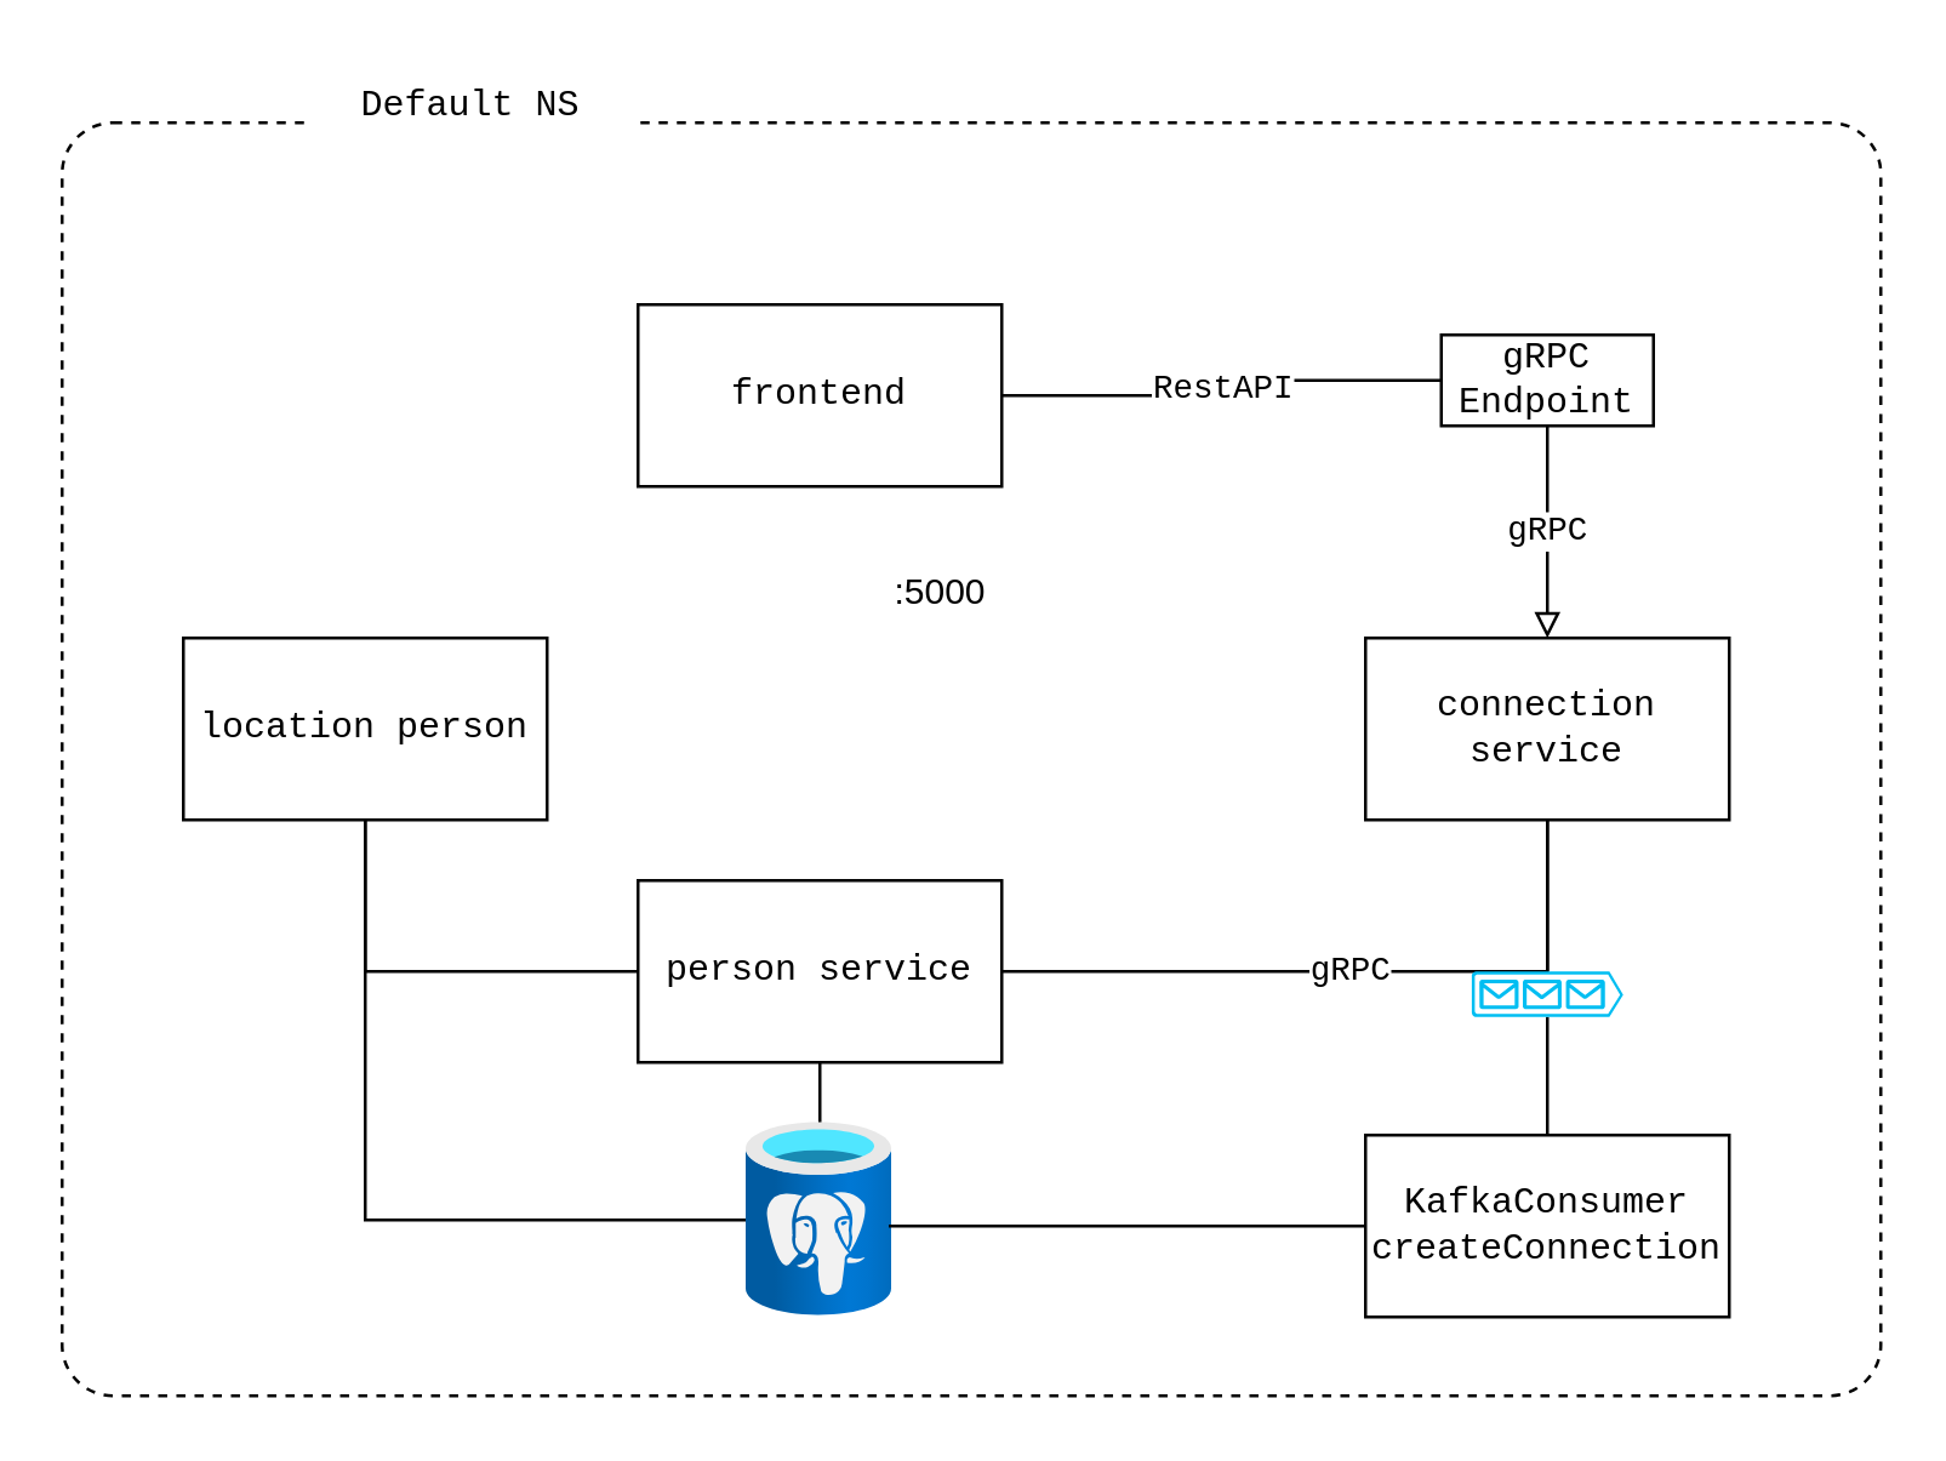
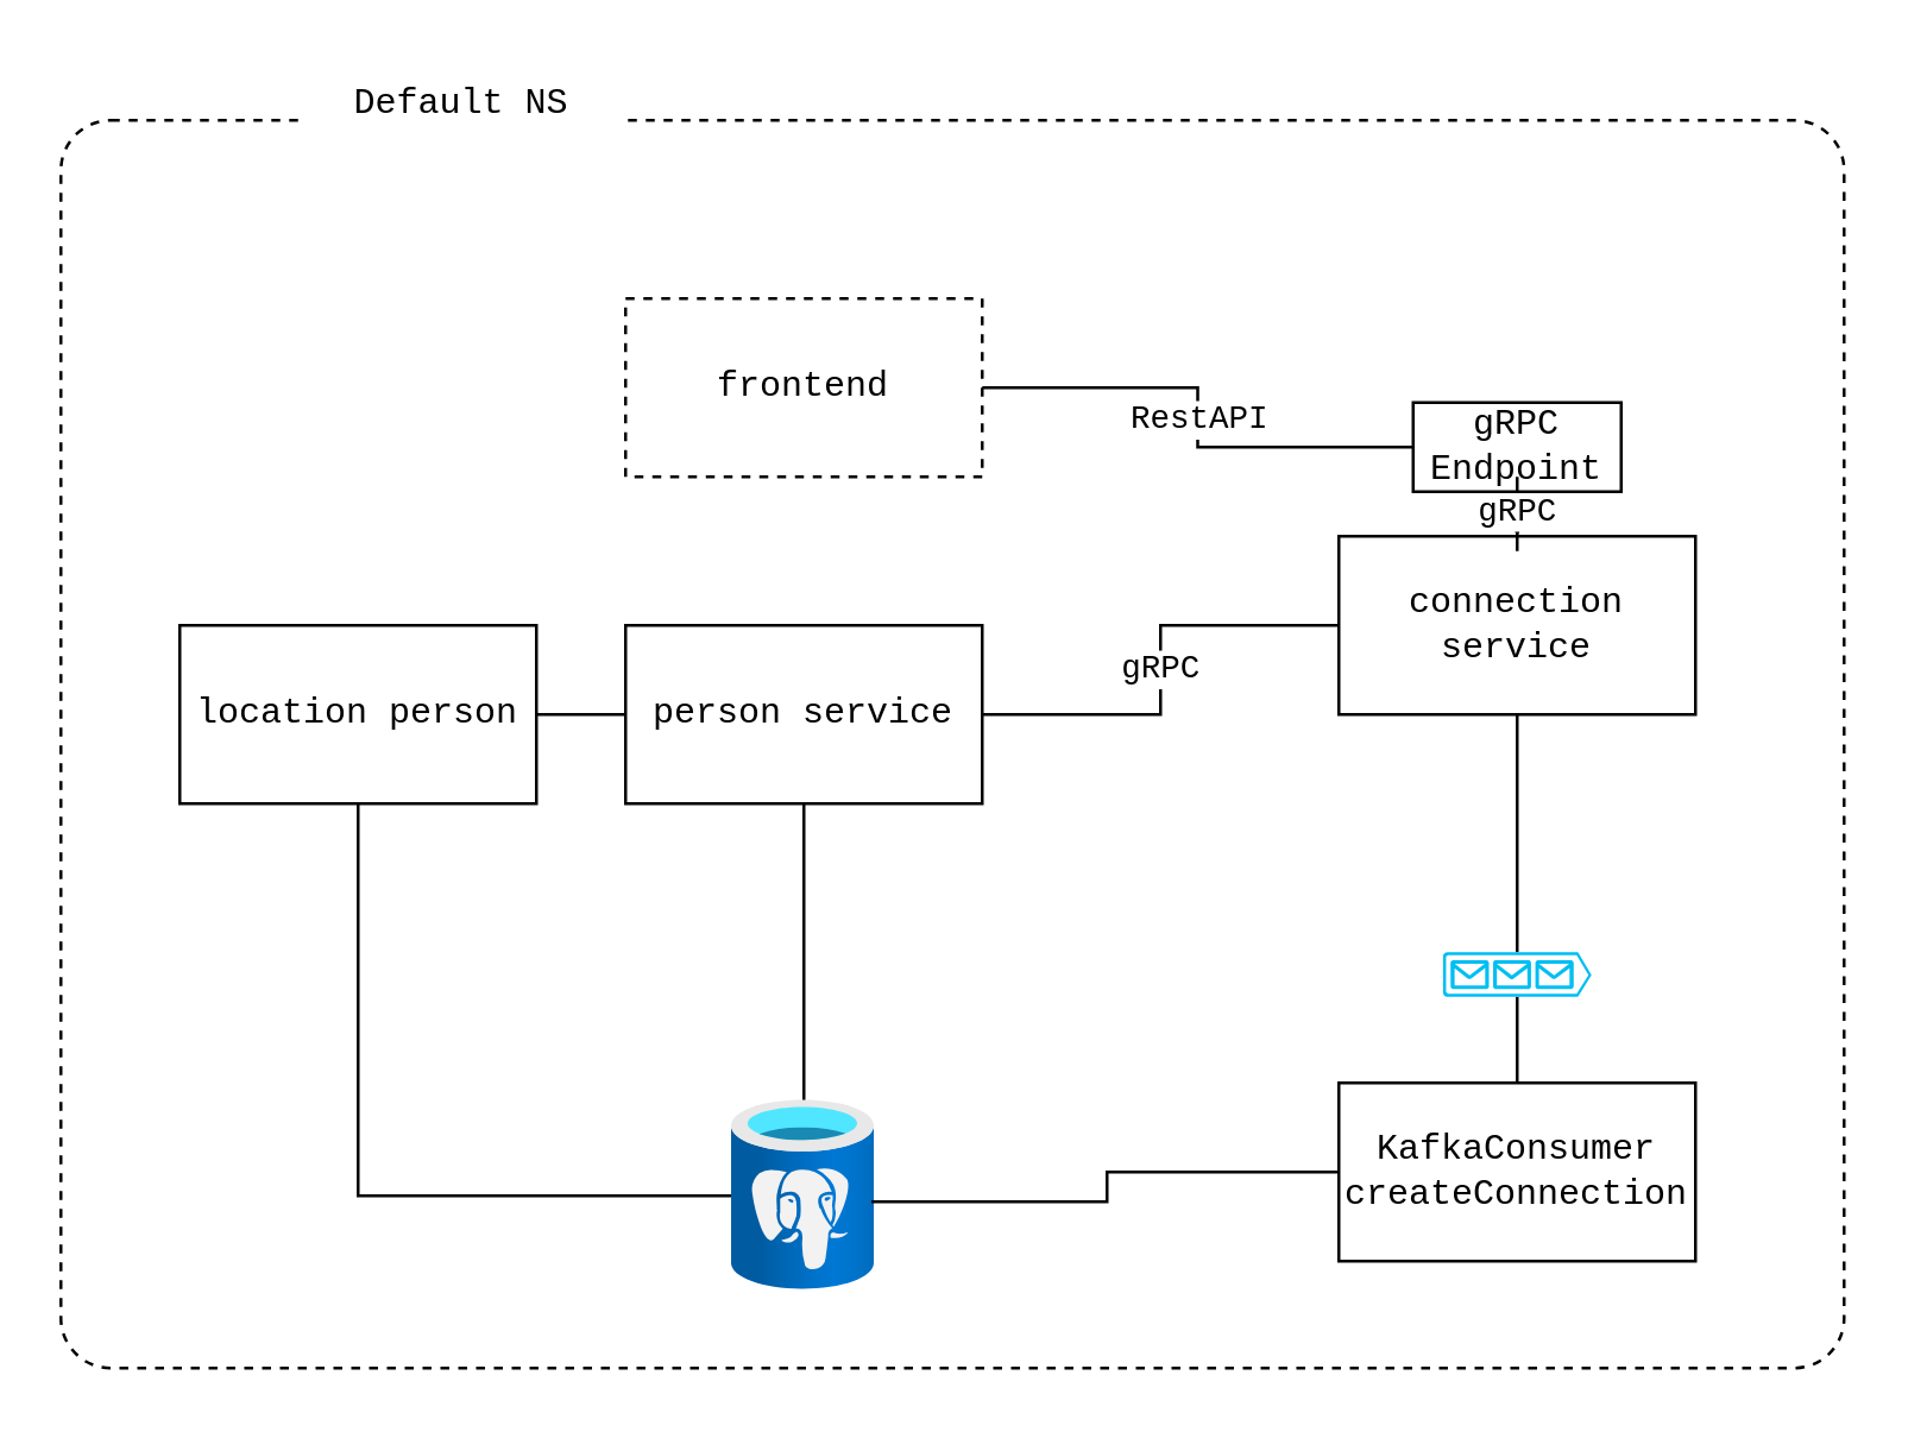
- <mxCell id="21" value="gRPC Endpoint" style="rounded=0;whiteSpace=wrap;html=1;fontFamily=Courier New;fillColor=none;" parent="1" vertex="1"><mxGeometry x="475" y="110" width="70" height="30" as="geometry" /></mxCell>
+ <mxCell id="21" value="gRPC Endpoint" style="rounded=0;whiteSpace=wrap;html=1;fontFamily=Courier New;fillColor=none;" parent="1" vertex="1"><mxGeometry x="475" y="135" width="70" height="30" as="geometry" /></mxCell>
- <mxCell id="5" value="frontend" style="rounded=0;whiteSpace=wrap;html=1;fontFamily=Courier New;fillColor=none;" parent="1" vertex="1"><mxGeometry x="210" y="100" width="120" height="60" as="geometry" /></mxCell>
+ <mxCell id="5" value="frontend" style="rounded=0;whiteSpace=wrap;html=1;fontFamily=Courier New;fillColor=none;dashed=1;" parent="1" vertex="1"><mxGeometry x="210" y="100" width="120" height="60" as="geometry" /></mxCell>
- <mxCell id="22" value=":5000" style="text;html=1;strokeColor=none;fillColor=none;align=center;verticalAlign=middle;whiteSpace=wrap;rounded=0;" vertex="1" parent="1"><mxGeometry x="280" y="180" width="60" height="30" as="geometry" /></mxCell>
- <mxCell id="13" value="connection service" style="rounded=0;whiteSpace=wrap;html=1;fontFamily=Courier New;fillColor=none;" parent="1" vertex="1"><mxGeometry x="450" y="210" width="120" height="60" as="geometry" /></mxCell>
+ <mxCell id="13" value="connection service" style="rounded=0;whiteSpace=wrap;html=1;fontFamily=Courier New;fillColor=none;" parent="1" vertex="1"><mxGeometry x="450" y="180" width="120" height="60" as="geometry" /></mxCell>
- <mxCell id="9" value="person service" style="rounded=0;whiteSpace=wrap;html=1;fontFamily=Courier New;fillColor=none;" parent="1" vertex="1"><mxGeometry x="210" y="290" width="120" height="60" as="geometry" /></mxCell>
+ <mxCell id="9" value="person service" style="rounded=0;whiteSpace=wrap;html=1;fontFamily=Courier New;fillColor=none;" parent="1" vertex="1"><mxGeometry x="210" y="210" width="120" height="60" as="geometry" /></mxCell>
- <mxCell id="17" value="&lt;div&gt;KafkaConsumer&lt;/div&gt;&lt;div&gt;createConnection&lt;br&gt;&lt;/div&gt;" style="rounded=0;whiteSpace=wrap;html=1;fontFamily=Courier New;fillColor=none;" parent="1" vertex="1"><mxGeometry x="450" y="374" width="120" height="60" as="geometry" /></mxCell>
+ <mxCell id="17" value="&lt;div&gt;KafkaConsumer&lt;/div&gt;&lt;div&gt;createConnection&lt;br&gt;&lt;/div&gt;" style="rounded=0;whiteSpace=wrap;html=1;fontFamily=Courier New;fillColor=none;" parent="1" vertex="1"><mxGeometry x="450" y="364" width="120" height="60" as="geometry" /></mxCell>
